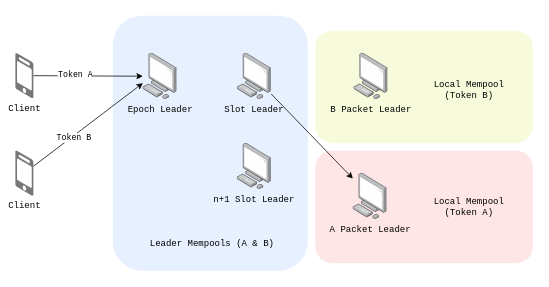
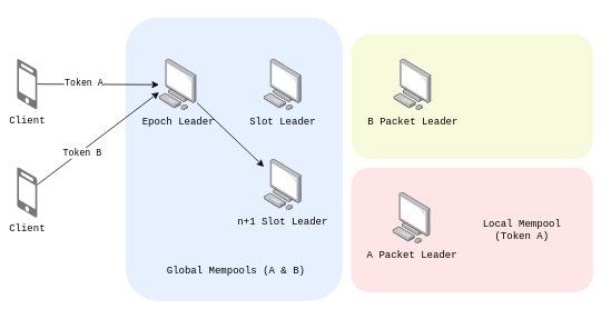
- <mxCell id="19" value="Local Mempool (Token B)" style="text;html=1;strokeColor=none;fillColor=none;align=center;verticalAlign=middle;whiteSpace=wrap;rounded=0;fontFamily=Courier New;fontSize=12;" parent="1" vertex="1"><mxGeometry x="560" y="104" width="130" height="30" as="geometry" /></mxCell>
+ <mxCell id="5" value="" style="rounded=0;orthogonalLoop=1;jettySize=auto;html=1;" parent="1" source="6" target="12" edge="1"><mxGeometry relative="1" as="geometry" /></mxCell>
- <mxCell id="10" value="" style="edgeStyle=none;rounded=0;orthogonalLoop=1;jettySize=auto;html=1;" parent="1" source="11" target="17" edge="1"><mxGeometry relative="1" as="geometry" /></mxCell>
- <mxCell id="18" value="Leader Mempools (A &amp;amp; B)" style="text;html=1;strokeColor=none;fillColor=none;align=center;verticalAlign=middle;whiteSpace=wrap;rounded=0;fontFamily=Courier New;fontSize=12;" parent="1" vertex="1"><mxGeometry x="179.5" y="310" width="205" height="30" as="geometry" /></mxCell>
+ <mxCell id="18" value="Global Mempools (A &amp;amp; B)" style="text;html=1;strokeColor=none;fillColor=none;align=center;verticalAlign=middle;whiteSpace=wrap;rounded=0;fontFamily=Courier New;fontSize=12;" parent="1" vertex="1"><mxGeometry x="179.5" y="310" width="205" height="30" as="geometry" /></mxCell>
